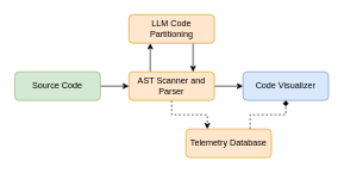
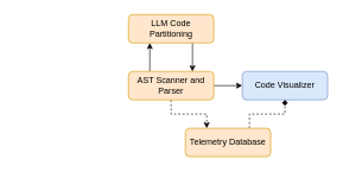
- <mxCell id="3" value="Source Code" style="rounded=1;whiteSpace=wrap;html=1;fillColor=#d5e8d4;strokeColor=#82b366;" vertex="1" parent="1"><mxGeometry x="20" y="100" width="120" height="40" as="geometry" /></mxCell>
- <mxCell id="2" style="edgeStyle=orthogonalEdgeStyle;rounded=0;orthogonalLoop=1;jettySize=auto;html=1;" edge="1" parent="1" source="3" target="7"><mxGeometry relative="1" as="geometry" /></mxCell>
